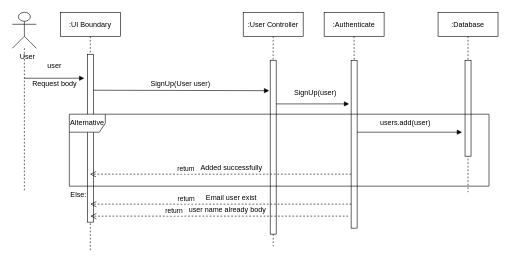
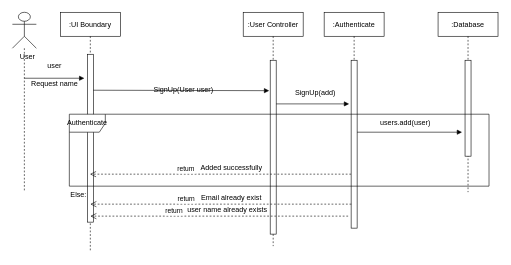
- <mxCell id="17" value="Request body" style="text;html=1;align=center;verticalAlign=middle;resizable=0;points=[];autosize=1;strokeColor=none;fillColor=none;" vertex="1" parent="1"><mxGeometry x="40" y="125" width="100" height="30" as="geometry" /></mxCell>
+ <mxCell id="17" value="Request name" style="text;html=1;align=center;verticalAlign=middle;resizable=0;points=[];autosize=1;strokeColor=none;fillColor=none;" vertex="1" parent="1"><mxGeometry x="40" y="125" width="100" height="30" as="geometry" /></mxCell>
- <mxCell id="18" value="SignUp(User user)" style="text;html=1;align=center;verticalAlign=middle;resizable=0;points=[];autosize=1;strokeColor=none;fillColor=none;" vertex="1" parent="1"><mxGeometry x="240" y="125" width="120" height="30" as="geometry" /></mxCell>
+ <mxCell id="18" value="SignUp(User user)" style="text;html=1;align=center;verticalAlign=middle;resizable=0;points=[];autosize=1;strokeColor=none;fillColor=none;" vertex="1" parent="1"><mxGeometry x="245" y="135" width="120" height="30" as="geometry" /></mxCell>
- <mxCell id="19" value="SignUp(user)" style="text;html=1;align=center;verticalAlign=middle;resizable=0;points=[];autosize=1;strokeColor=none;fillColor=none;" vertex="1" parent="1"><mxGeometry x="480" y="140" width="90" height="30" as="geometry" /></mxCell>
+ <mxCell id="19" value="SignUp(add)" style="text;html=1;align=center;verticalAlign=middle;resizable=0;points=[];autosize=1;strokeColor=none;fillColor=none;" vertex="1" parent="1"><mxGeometry x="480" y="140" width="90" height="30" as="geometry" /></mxCell>
- <mxCell id="24" value="Alternative" style="shape=umlFrame;whiteSpace=wrap;html=1;" vertex="1" parent="1"><mxGeometry x="115" y="190" width="700" height="120" as="geometry" /></mxCell>
+ <mxCell id="24" value="Authenticate" style="shape=umlFrame;whiteSpace=wrap;html=1;" vertex="1" parent="1"><mxGeometry x="115" y="190" width="700" height="120" as="geometry" /></mxCell>
- <mxCell id="26" value="Email user exist" style="text;html=1;align=center;verticalAlign=middle;resizable=0;points=[];autosize=1;strokeColor=none;fillColor=none;" vertex="1" parent="1"><mxGeometry x="325" y="315" width="120" height="30" as="geometry" /></mxCell>
+ <mxCell id="26" value="Email already exist" style="text;html=1;align=center;verticalAlign=middle;resizable=0;points=[];autosize=1;strokeColor=none;fillColor=none;" vertex="1" parent="1"><mxGeometry x="325" y="315" width="120" height="30" as="geometry" /></mxCell>
- <mxCell id="28" value="user name already body&amp;nbsp;" style="text;html=1;align=center;verticalAlign=middle;resizable=0;points=[];autosize=1;strokeColor=none;fillColor=none;" vertex="1" parent="1"><mxGeometry x="300" y="335" width="160" height="30" as="geometry" /></mxCell>
+ <mxCell id="28" value="user name already exists&amp;nbsp;" style="text;html=1;align=center;verticalAlign=middle;resizable=0;points=[];autosize=1;strokeColor=none;fillColor=none;" vertex="1" parent="1"><mxGeometry x="300" y="335" width="160" height="30" as="geometry" /></mxCell>
